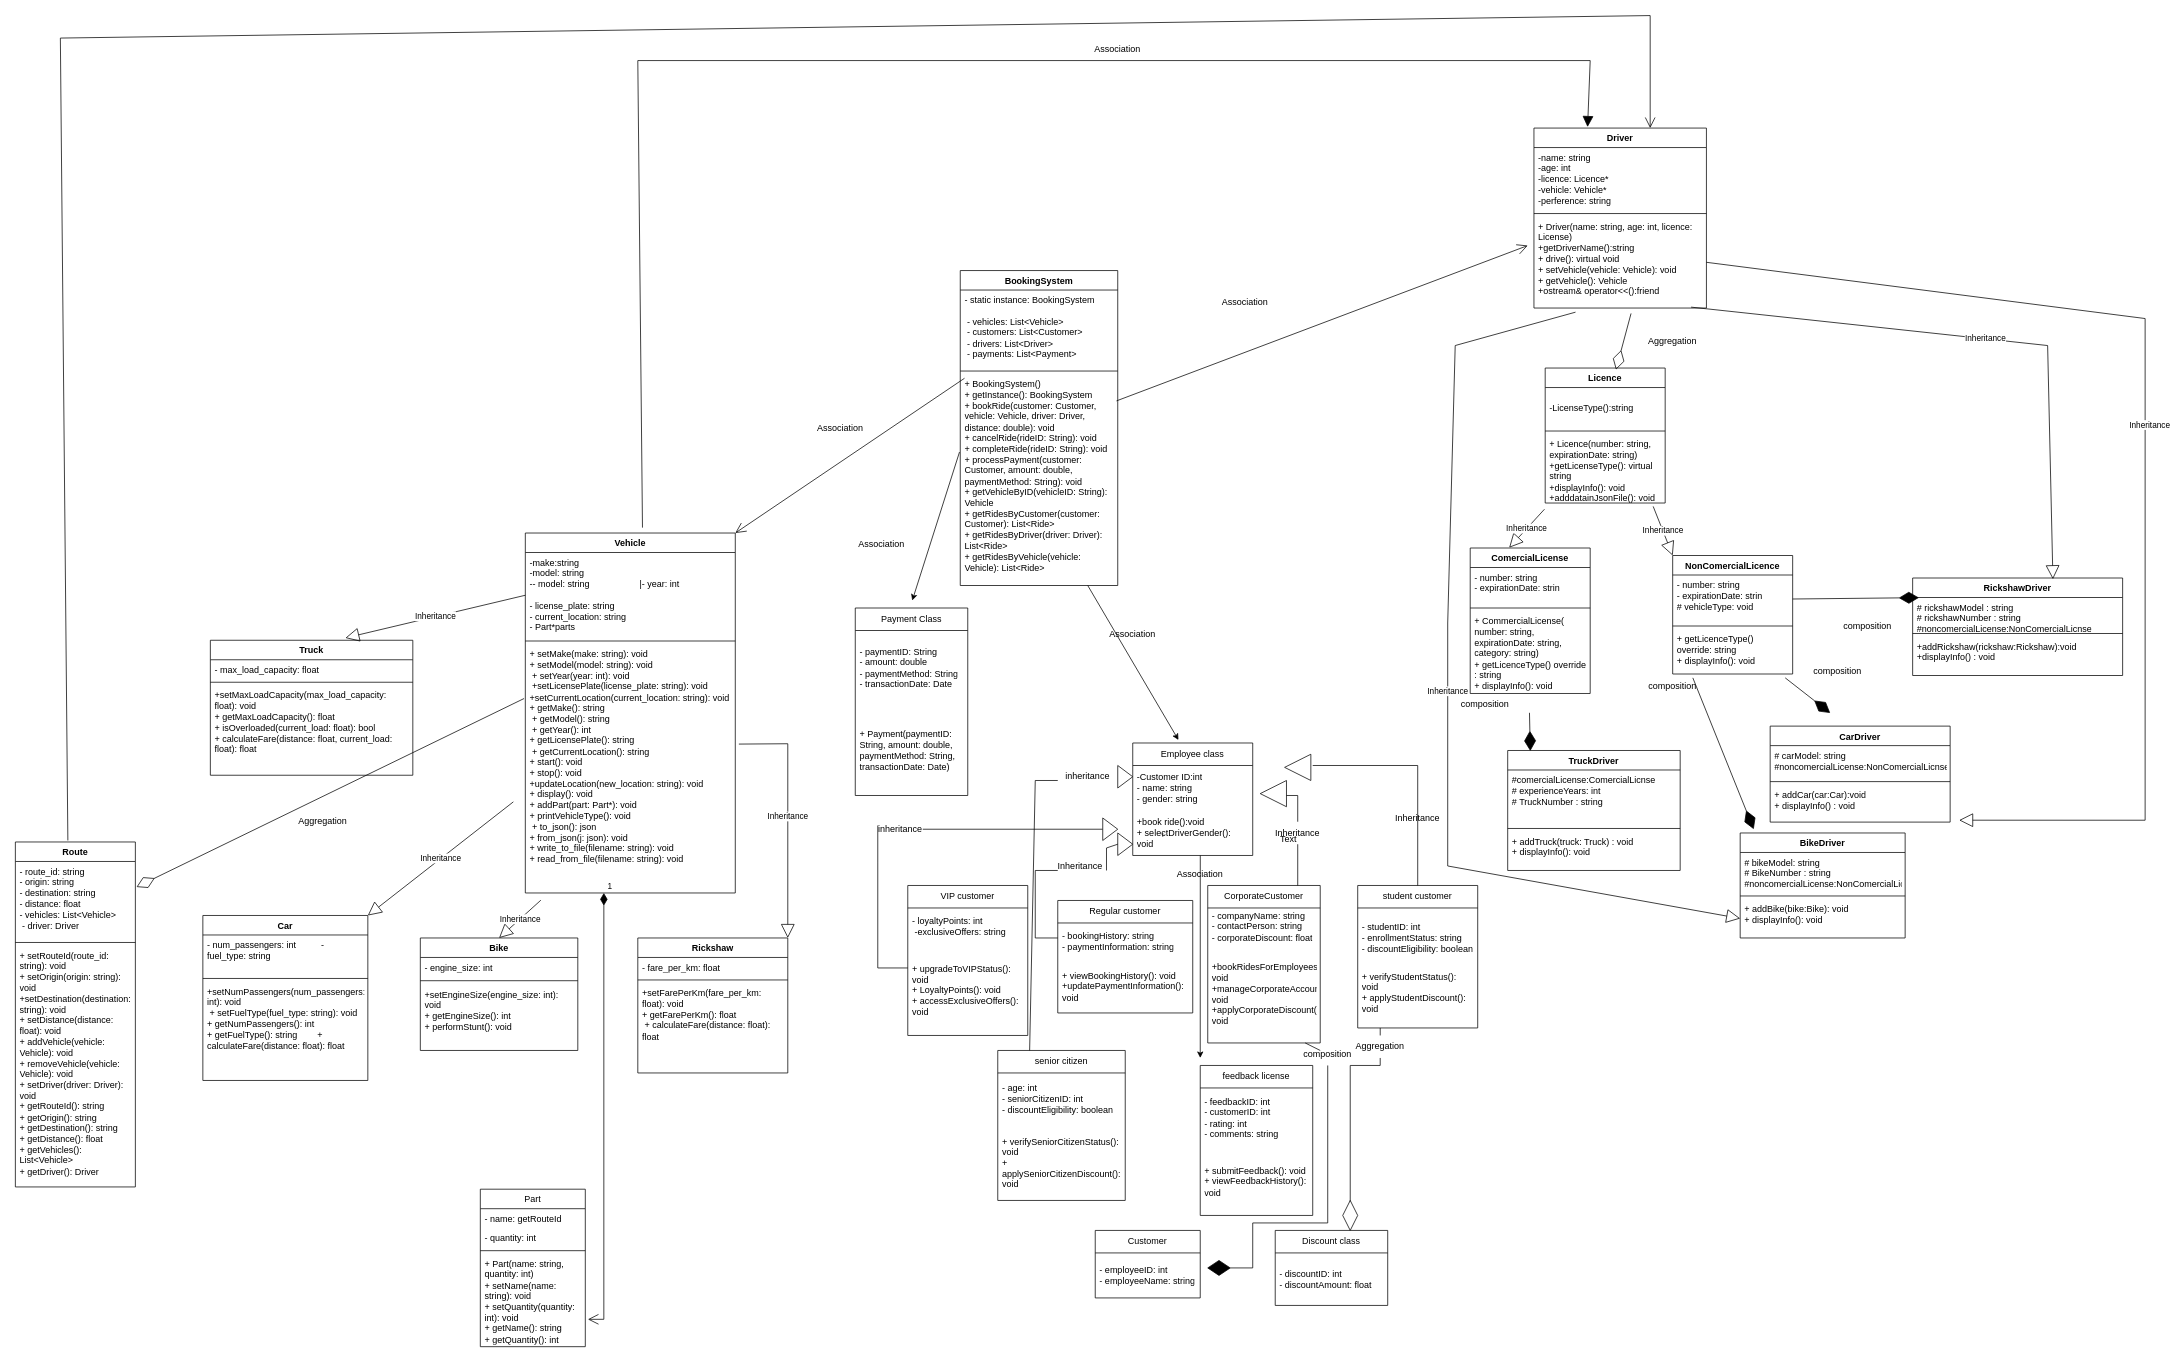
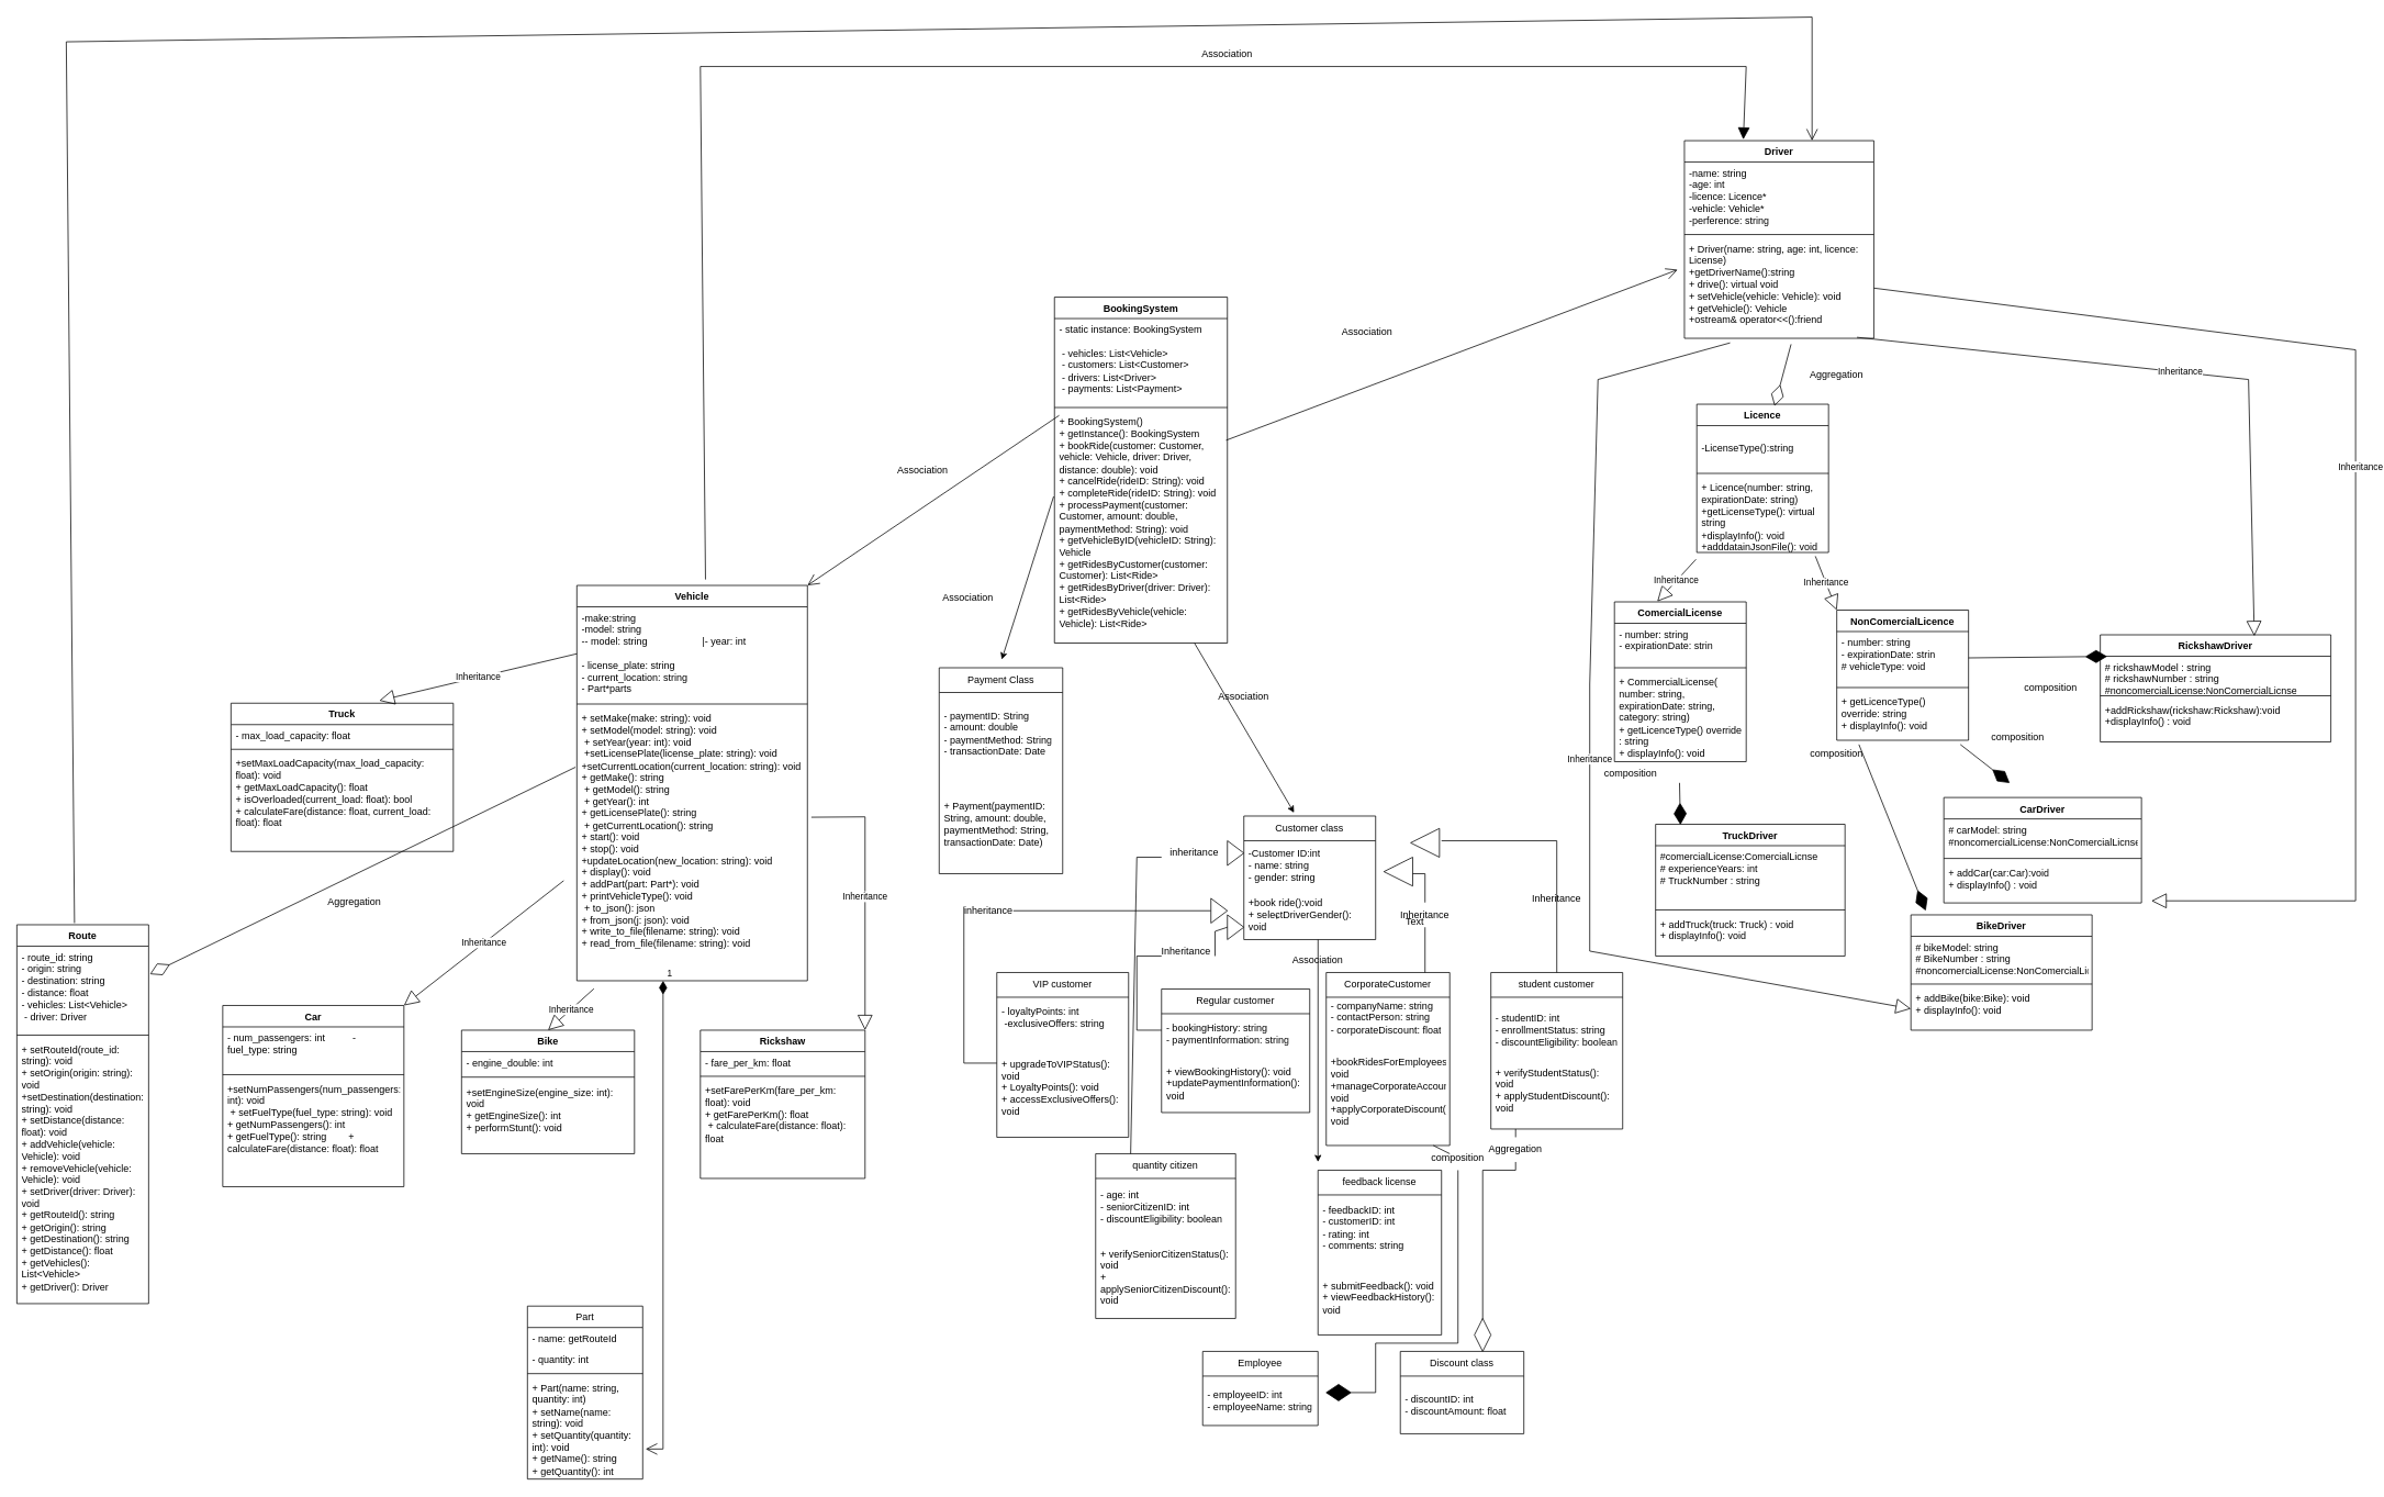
- <mxCell id="2" value="Employee class" style="swimlane;fontStyle=0;childLayout=stackLayout;horizontal=1;startSize=30;horizontalStack=0;resizeParent=1;resizeParentMax=0;resizeLast=0;collapsible=1;marginBottom=0;whiteSpace=wrap;html=1;" parent="1" vertex="1"><mxGeometry x="1510" y="990" width="160" height="150" as="geometry" /></mxCell>
+ <mxCell id="2" value="Customer class" style="swimlane;fontStyle=0;childLayout=stackLayout;horizontal=1;startSize=30;horizontalStack=0;resizeParent=1;resizeParentMax=0;resizeLast=0;collapsible=1;marginBottom=0;whiteSpace=wrap;html=1;" parent="1" vertex="1"><mxGeometry x="1510" y="990" width="160" height="150" as="geometry" /></mxCell>
- <mxCell id="124" value="- engine_size: int&amp;nbsp; &amp;nbsp; &amp;nbsp;" style="text;strokeColor=none;fillColor=none;align=left;verticalAlign=top;spacingLeft=4;spacingRight=4;overflow=hidden;rotatable=0;points=[[0,0.5],[1,0.5]];portConstraint=eastwest;whiteSpace=wrap;html=1;" parent="123" vertex="1"><mxGeometry y="26" width="210" height="26" as="geometry" /></mxCell>
+ <mxCell id="124" value="- engine_double: int&amp;nbsp; &amp;nbsp; &amp;nbsp;" style="text;strokeColor=none;fillColor=none;align=left;verticalAlign=top;spacingLeft=4;spacingRight=4;overflow=hidden;rotatable=0;points=[[0,0.5],[1,0.5]];portConstraint=eastwest;whiteSpace=wrap;html=1;" parent="123" vertex="1"><mxGeometry y="26" width="210" height="26" as="geometry" /></mxCell>
- <mxCell id="17" value="senior citizen" style="swimlane;fontStyle=0;childLayout=stackLayout;horizontal=1;startSize=30;horizontalStack=0;resizeParent=1;resizeParentMax=0;resizeLast=0;collapsible=1;marginBottom=0;whiteSpace=wrap;html=1;" parent="1" vertex="1"><mxGeometry x="1330" y="1400" width="170" height="200" as="geometry" /></mxCell>
+ <mxCell id="17" value="quantity citizen" style="swimlane;fontStyle=0;childLayout=stackLayout;horizontal=1;startSize=30;horizontalStack=0;resizeParent=1;resizeParentMax=0;resizeLast=0;collapsible=1;marginBottom=0;whiteSpace=wrap;html=1;" parent="1" vertex="1"><mxGeometry x="1330" y="1400" width="170" height="200" as="geometry" /></mxCell>
- <mxCell id="24" value="Customer" style="swimlane;fontStyle=0;childLayout=stackLayout;horizontal=1;startSize=30;horizontalStack=0;resizeParent=1;resizeParentMax=0;resizeLast=0;collapsible=1;marginBottom=0;whiteSpace=wrap;html=1;" parent="1" vertex="1"><mxGeometry x="1460" y="1640" width="140" height="90" as="geometry" /></mxCell>
+ <mxCell id="24" value="Employee" style="swimlane;fontStyle=0;childLayout=stackLayout;horizontal=1;startSize=30;horizontalStack=0;resizeParent=1;resizeParentMax=0;resizeLast=0;collapsible=1;marginBottom=0;whiteSpace=wrap;html=1;" parent="1" vertex="1"><mxGeometry x="1460" y="1640" width="140" height="90" as="geometry" /></mxCell>
